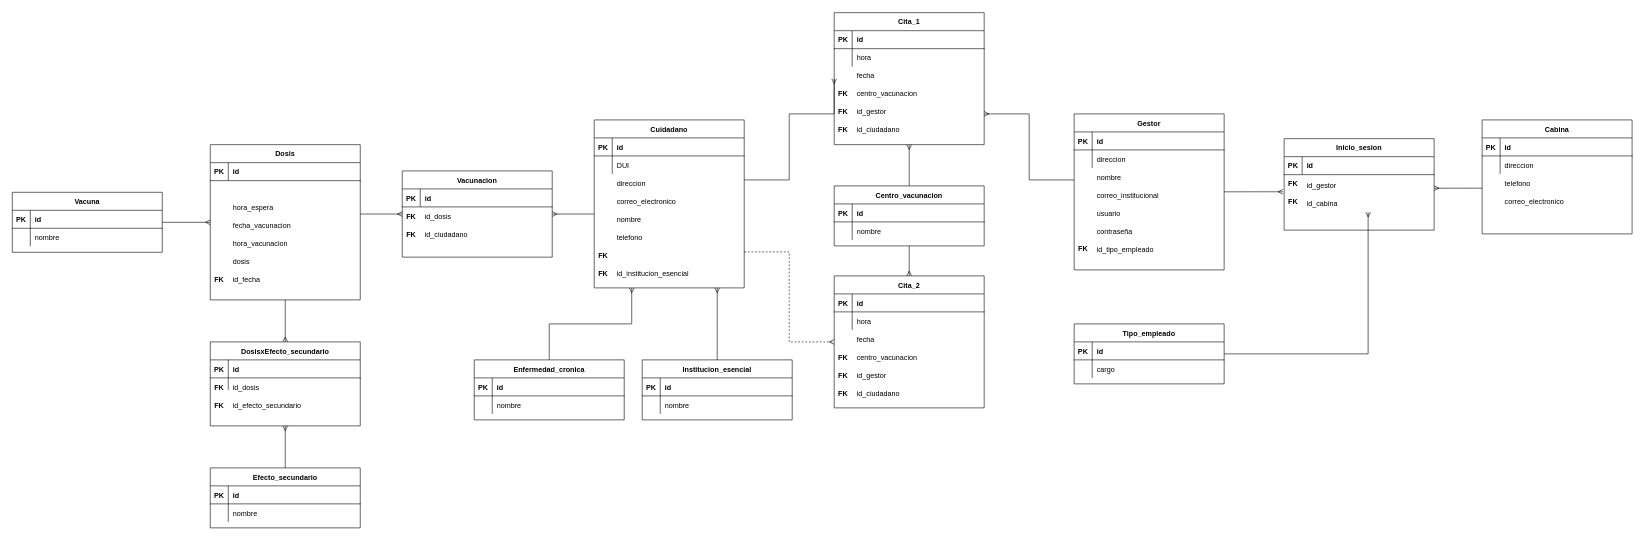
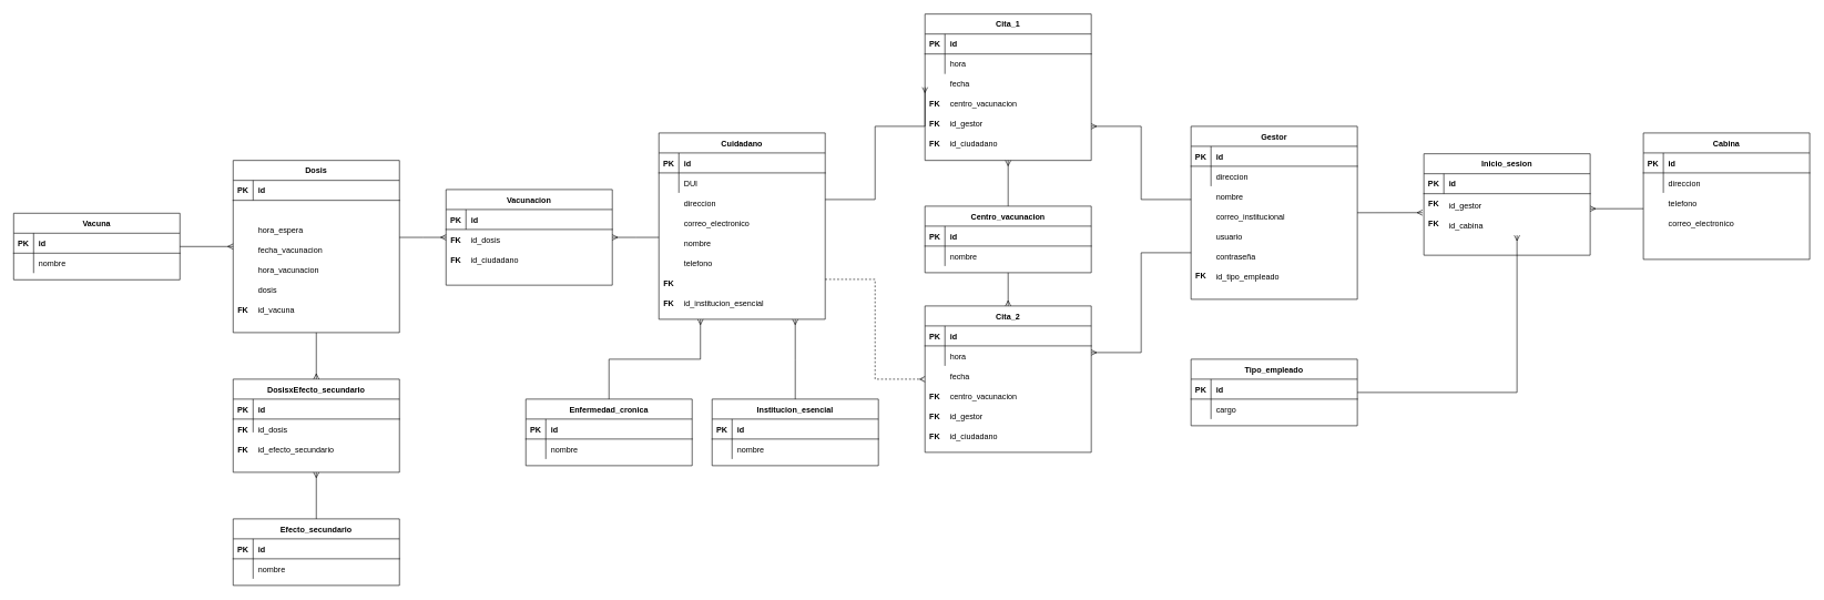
+ <mxCell id="4" style="edgeStyle=orthogonalEdgeStyle;rounded=0;orthogonalLoop=1;jettySize=auto;html=1;startArrow=none;startFill=0;endArrow=ERmany;endFill=0;" parent="1" source="5" target="63" edge="1"><mxGeometry relative="1" as="geometry"><Array as="points"><mxPoint x="1715" y="379" /><mxPoint x="1715" y="529" /></Array></mxGeometry></mxCell>
- <mxCell id="55" value="id_fecha" style="shape=partialRectangle;overflow=hidden;connectable=0;fillColor=none;top=0;left=0;bottom=0;right=0;align=left;spacingLeft=6;" parent="1" vertex="1"><mxGeometry x="380" y="449" width="220" height="30" as="geometry" /></mxCell>
+ <mxCell id="55" value="id_vacuna" style="shape=partialRectangle;overflow=hidden;connectable=0;fillColor=none;top=0;left=0;bottom=0;right=0;align=left;spacingLeft=6;" parent="1" vertex="1"><mxGeometry x="380" y="449" width="220" height="30" as="geometry" /></mxCell>
